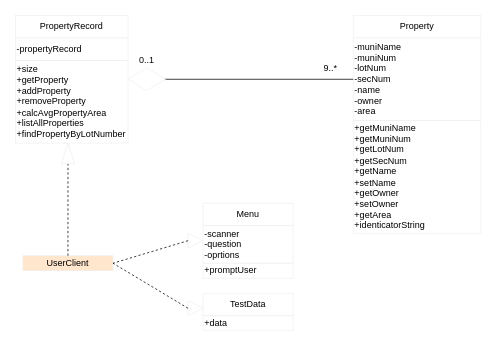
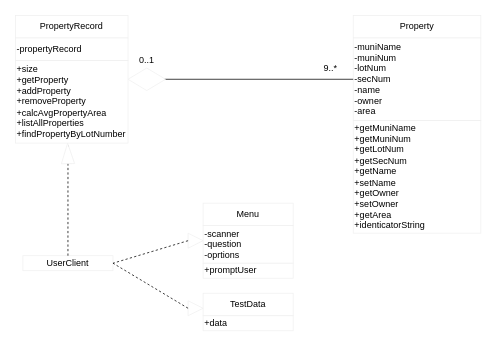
- <mxCell id="17" value="UserClient" style="rounded=0;whiteSpace=wrap;html=1;strokeColor=#f0f0f0;fillColor=#ffe6cc;" vertex="1" parent="1"><mxGeometry x="30" y="340" width="120" height="20" as="geometry" /></mxCell>
+ <mxCell id="17" value="UserClient" style="rounded=0;whiteSpace=wrap;html=1;strokeColor=#f0f0f0;" vertex="1" parent="1"><mxGeometry x="30" y="340" width="120" height="20" as="geometry" /></mxCell>
